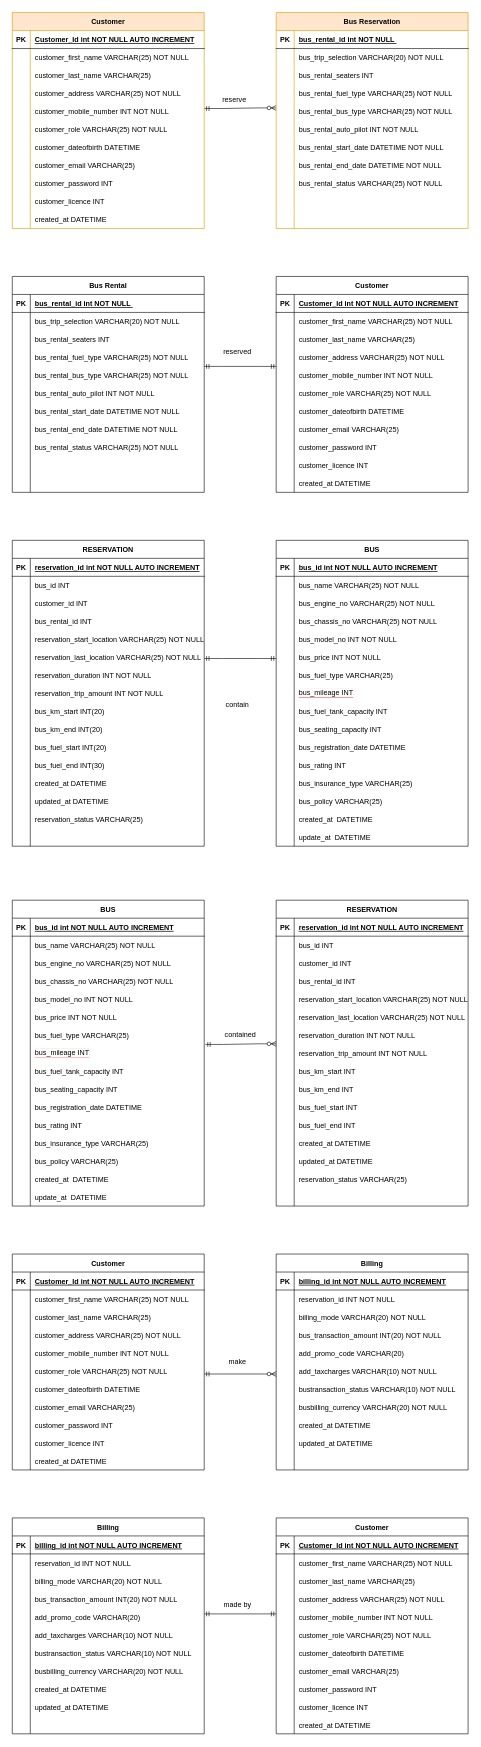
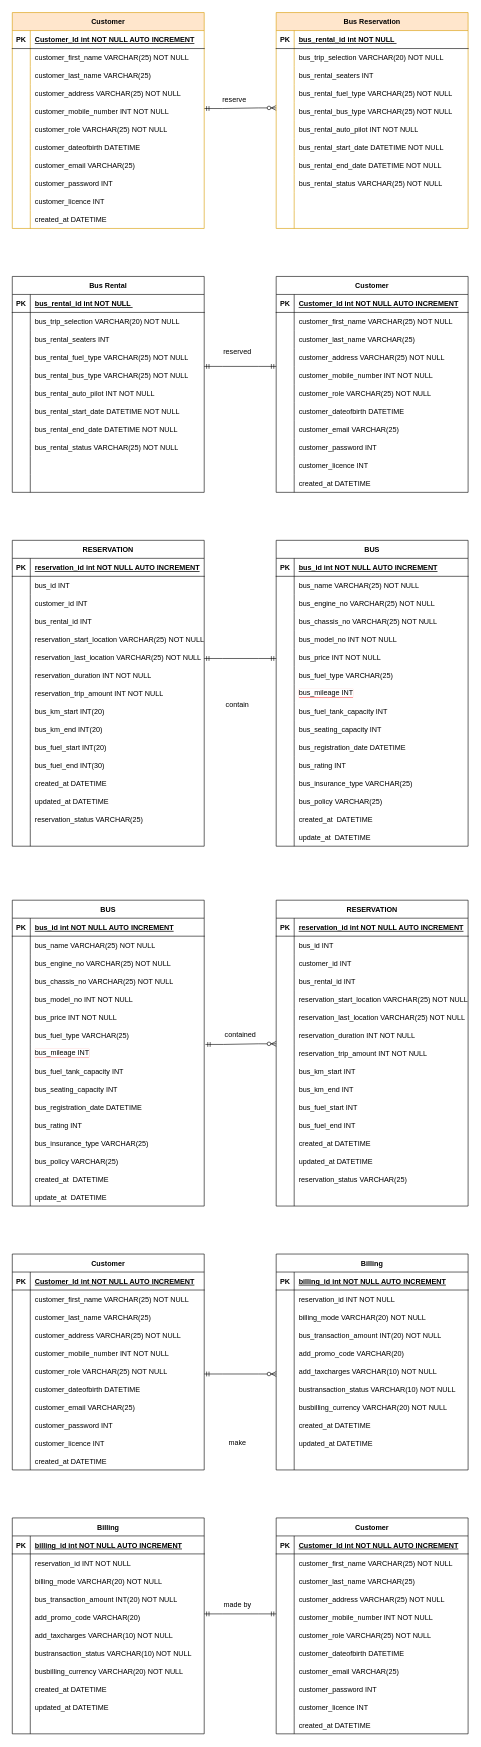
- <mxCell id="11" value="make" style="text;html=1;align=center;verticalAlign=middle;resizable=0;points=[];autosize=1;strokeColor=none;fillColor=none;" parent="1" vertex="1"><mxGeometry x="370" y="2255" width="50" height="30" as="geometry" /></mxCell>
+ <mxCell id="11" value="make" style="text;html=1;align=center;verticalAlign=middle;resizable=0;points=[];autosize=1;strokeColor=none;fillColor=none;" parent="1" vertex="1"><mxGeometry x="370" y="2390" width="50" height="30" as="geometry" /></mxCell>
